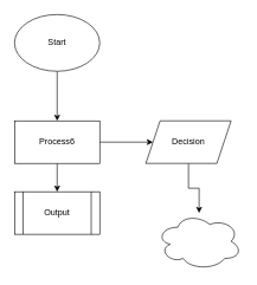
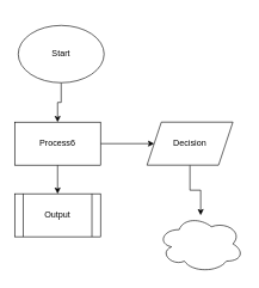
- <mxCell id="9" value="Start" style="ellipse;whiteSpace=wrap;html=1;" vertex="1" parent="1"><mxGeometry x="20" y="20" width="120" height="80" as="geometry" /></mxCell>
+ <mxCell id="9" value="Start" style="ellipse;whiteSpace=wrap;html=1;" vertex="1" parent="1"><mxGeometry x="25" y="35" width="120" height="80" as="geometry" /></mxCell>
